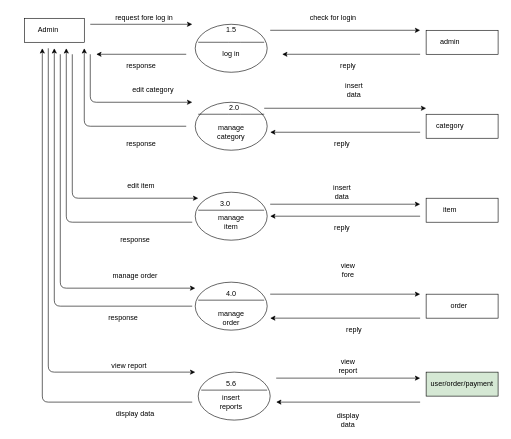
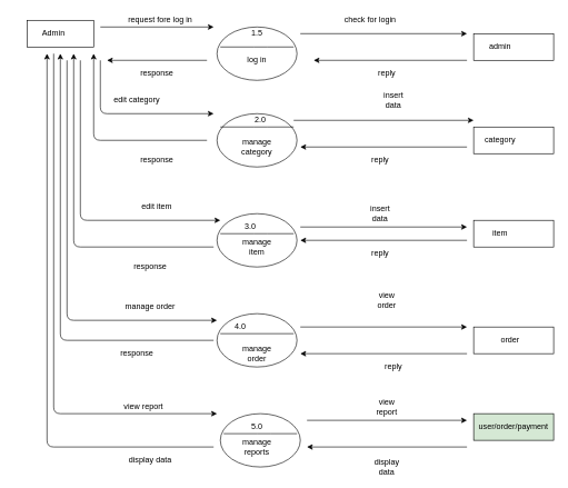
- <mxCell id="69" value="edit category" style="text;html=1;strokeColor=none;fillColor=none;align=center;verticalAlign=middle;whiteSpace=wrap;rounded=0;" vertex="1" parent="1"><mxGeometry x="210" y="140" width="90" height="20" as="geometry" /></mxCell>
+ <mxCell id="69" value="edit category" style="text;html=1;strokeColor=none;fillColor=none;align=center;verticalAlign=middle;whiteSpace=wrap;rounded=0;" vertex="1" parent="1"><mxGeometry x="160" y="140" width="90" height="20" as="geometry" /></mxCell>
- <mxCell id="62" value="view fore" style="text;html=1;strokeColor=none;fillColor=none;align=center;verticalAlign=middle;whiteSpace=wrap;rounded=0;" vertex="1" parent="1"><mxGeometry x="560" y="440" width="40" height="20" as="geometry" /></mxCell>
+ <mxCell id="62" value="view order" style="text;html=1;strokeColor=none;fillColor=none;align=center;verticalAlign=middle;whiteSpace=wrap;rounded=0;" vertex="1" parent="1"><mxGeometry x="560" y="440" width="40" height="20" as="geometry" /></mxCell>
- <mxCell id="17" value="4.0" style="text;html=1;strokeColor=none;fillColor=none;align=center;verticalAlign=middle;whiteSpace=wrap;rounded=0;" vertex="1" parent="1"><mxGeometry x="365" y="480" width="40" height="20" as="geometry" /></mxCell>
+ <mxCell id="17" value="4.0" style="text;html=1;strokeColor=none;fillColor=none;align=center;verticalAlign=middle;whiteSpace=wrap;rounded=0;" vertex="1" parent="1"><mxGeometry x="340" y="480" width="40" height="20" as="geometry" /></mxCell>
- <mxCell id="18" value="5.6" style="text;html=1;strokeColor=none;fillColor=none;align=center;verticalAlign=middle;whiteSpace=wrap;rounded=0;" vertex="1" parent="1"><mxGeometry x="365" y="630" width="40" height="20" as="geometry" /></mxCell>
+ <mxCell id="18" value="5.0" style="text;html=1;strokeColor=none;fillColor=none;align=center;verticalAlign=middle;whiteSpace=wrap;rounded=0;" vertex="1" parent="1"><mxGeometry x="365" y="630" width="40" height="20" as="geometry" /></mxCell>
- <mxCell id="23" value="insert reports" style="text;html=1;strokeColor=none;fillColor=none;align=center;verticalAlign=middle;whiteSpace=wrap;rounded=0;" vertex="1" parent="1"><mxGeometry x="365" y="660" width="40" height="20" as="geometry" /></mxCell>
+ <mxCell id="23" value="manage reports" style="text;html=1;strokeColor=none;fillColor=none;align=center;verticalAlign=middle;whiteSpace=wrap;rounded=0;" vertex="1" parent="1"><mxGeometry x="365" y="660" width="40" height="20" as="geometry" /></mxCell>
